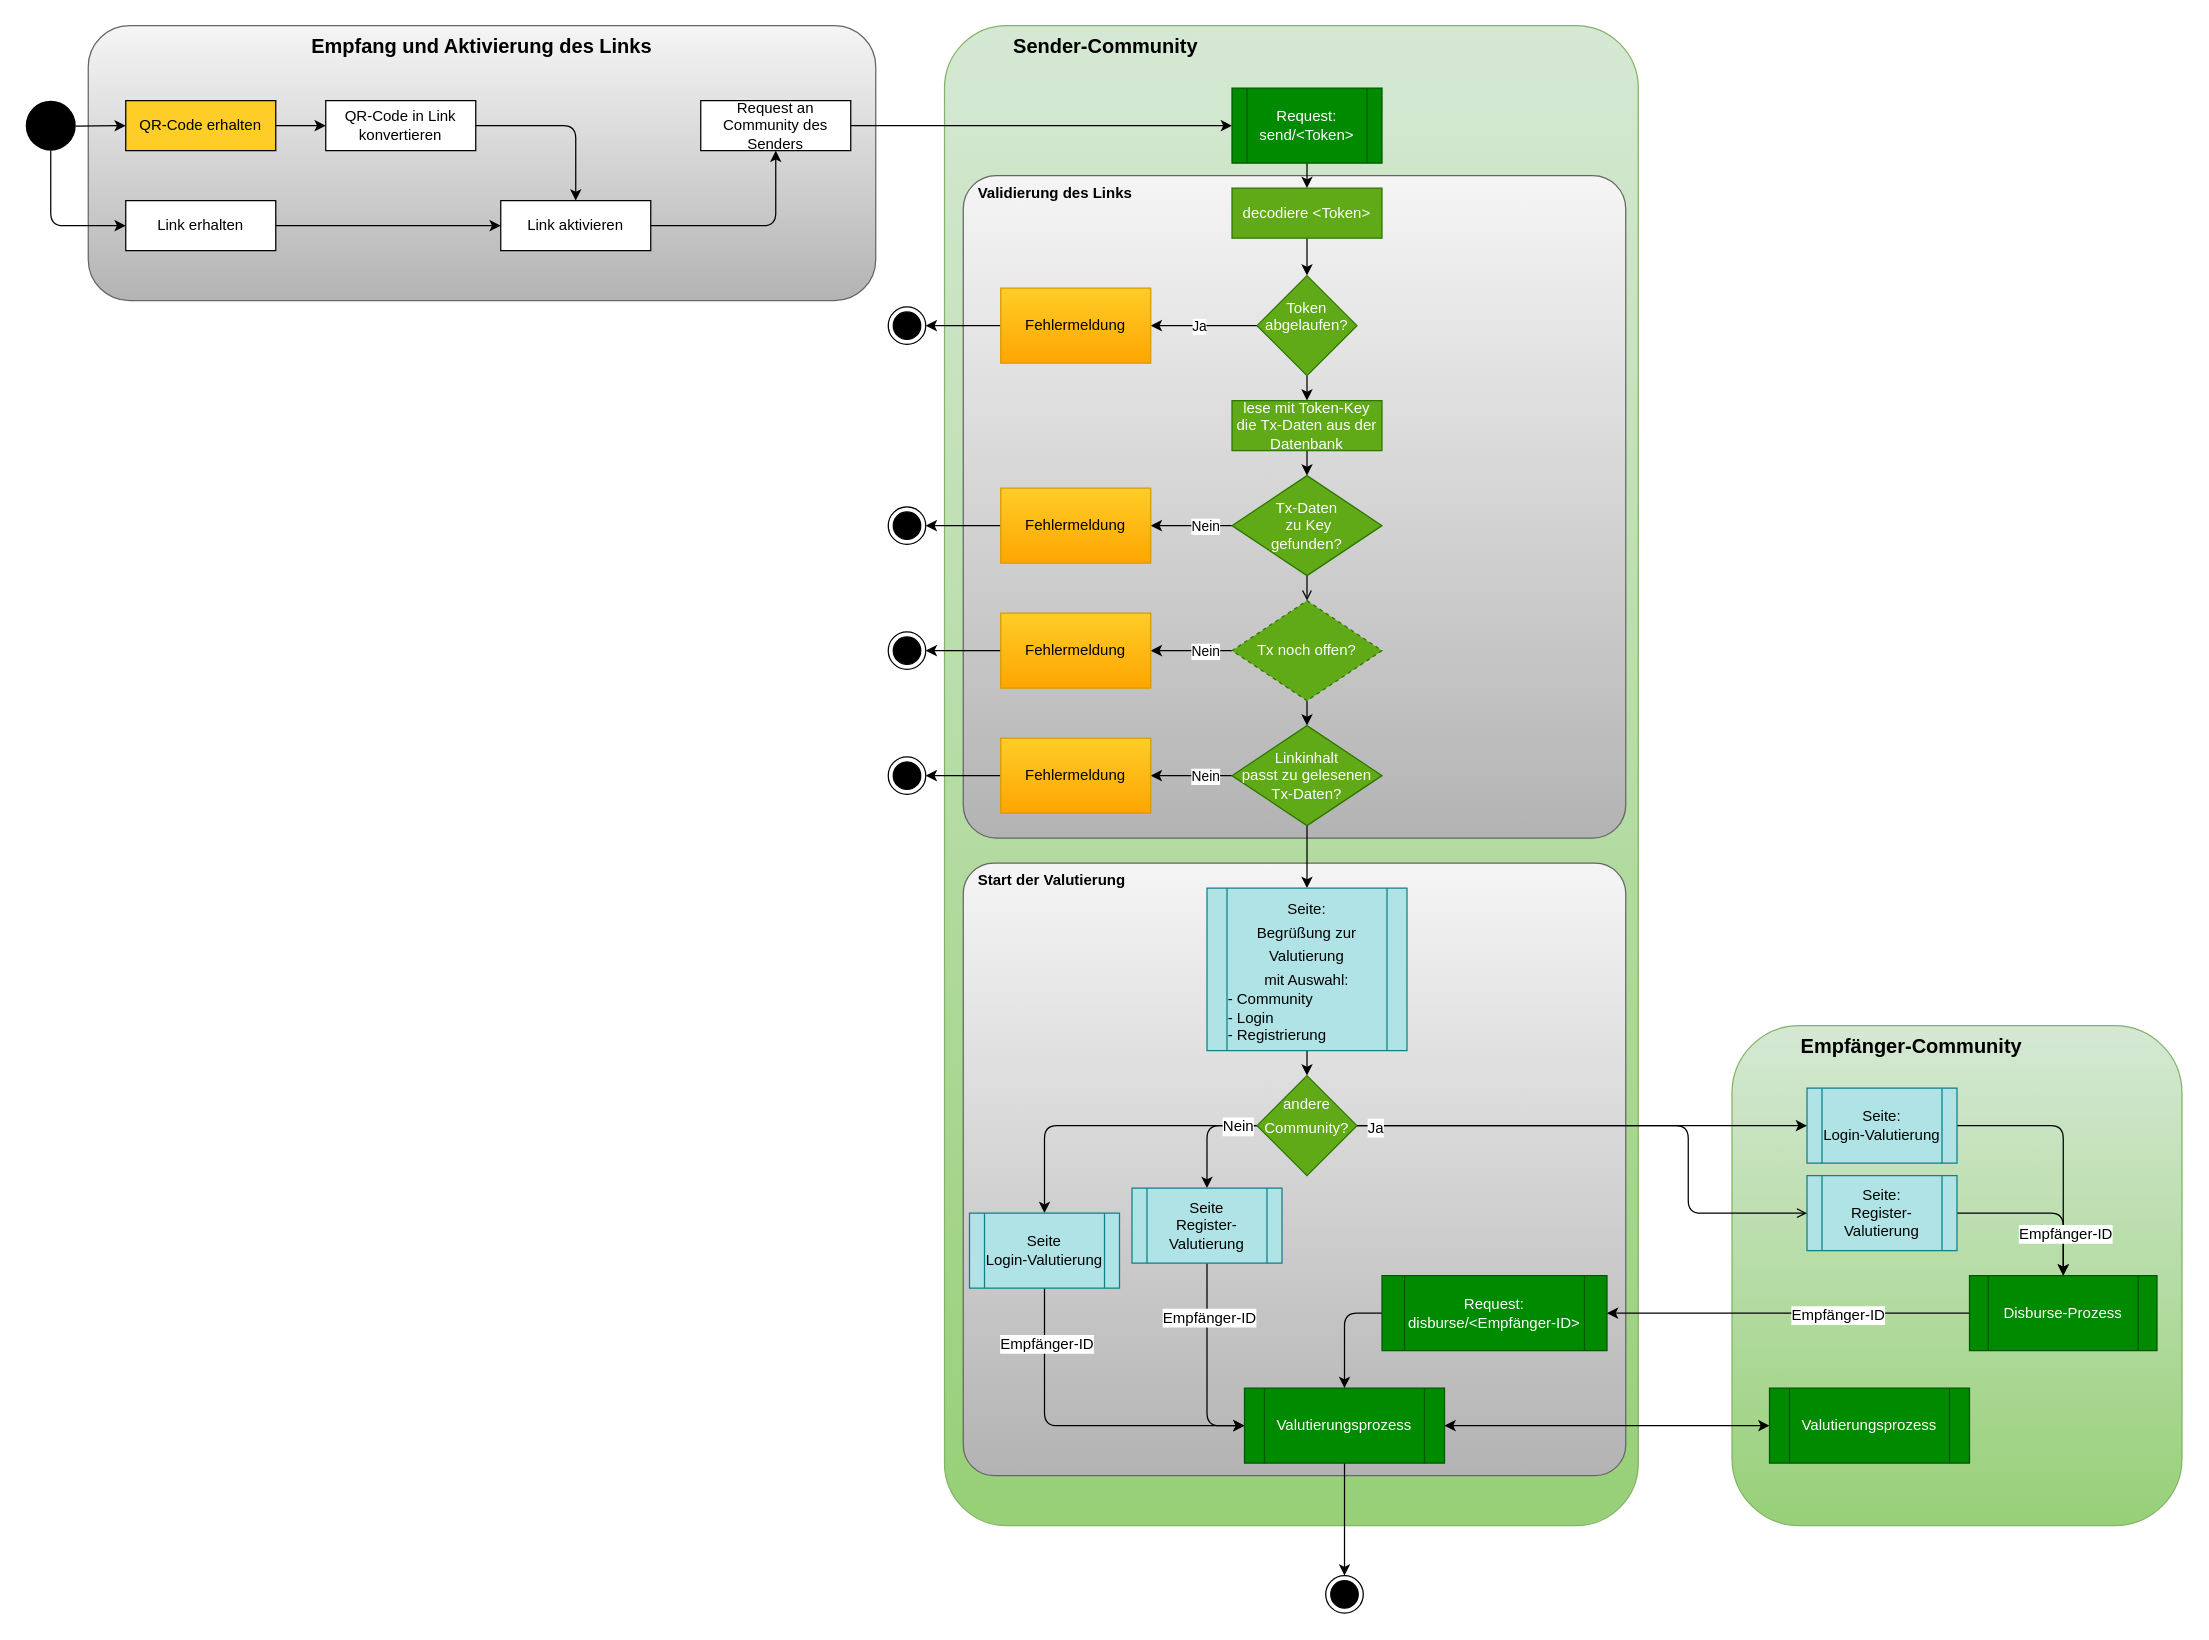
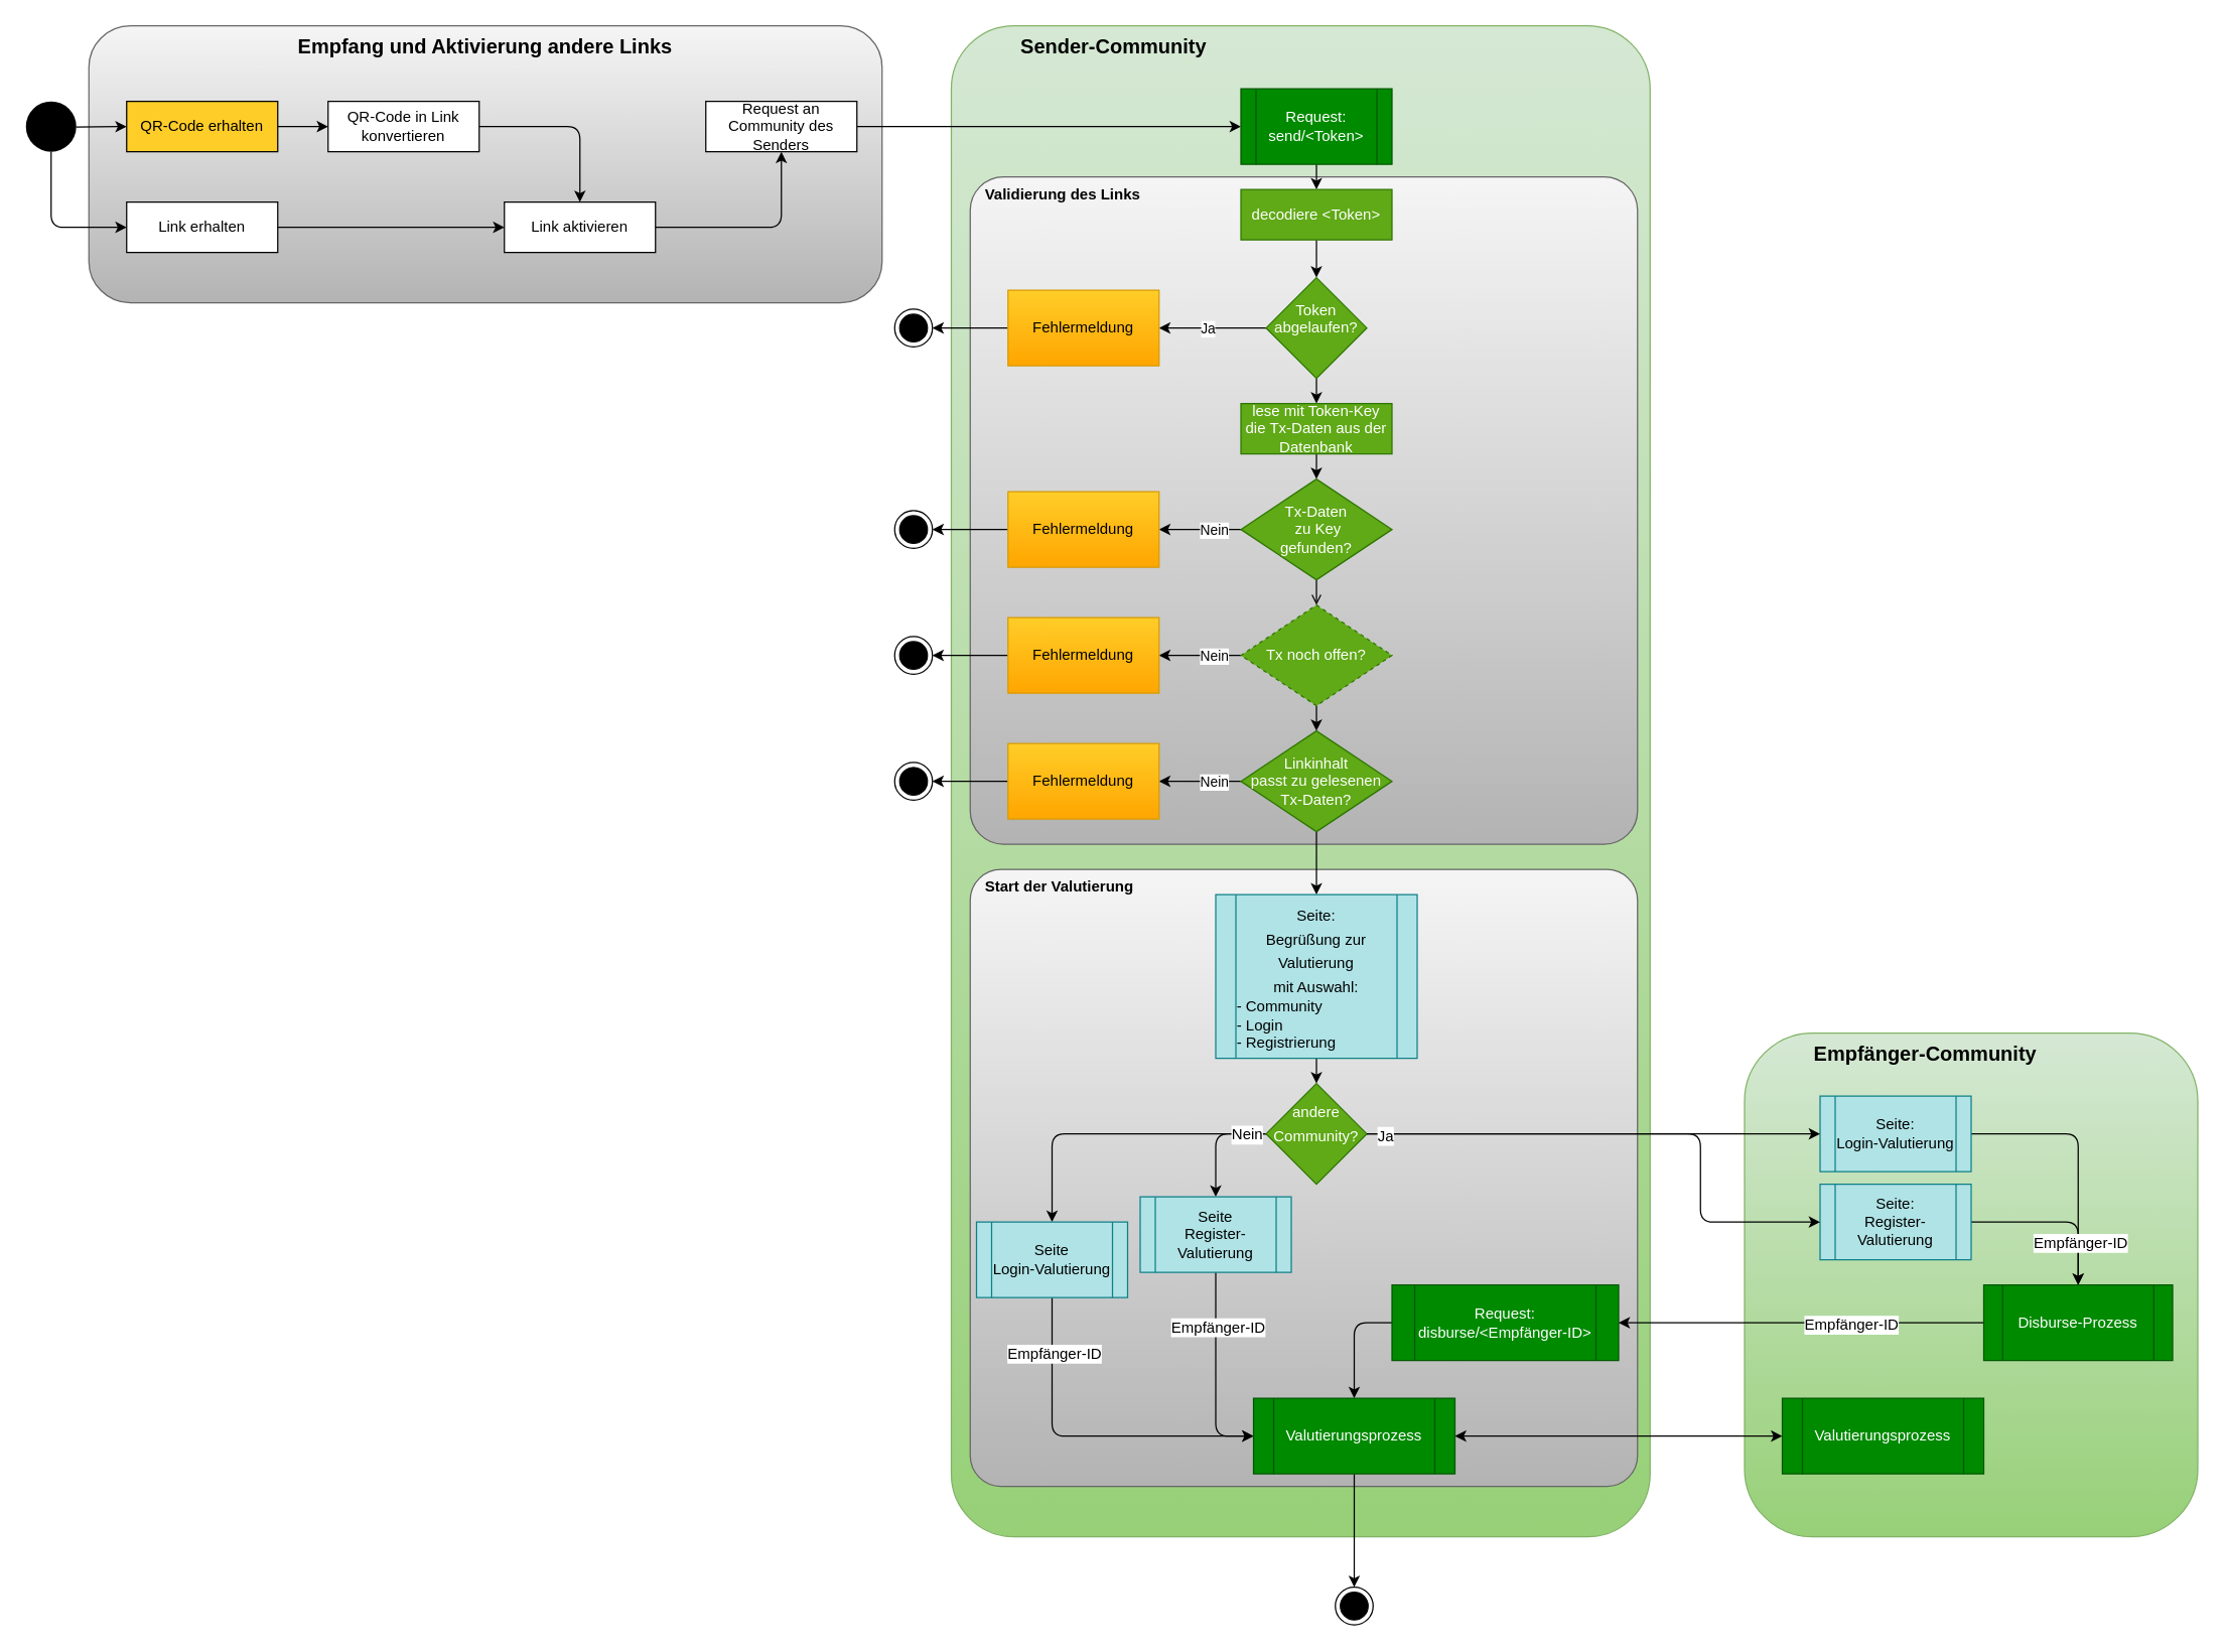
- <mxCell id="5" value="&lt;b&gt;&lt;font style=&quot;font-size: 16px&quot;&gt;Empfang und Aktivierung des Links&lt;/font&gt;&lt;/b&gt;" style="rounded=1;whiteSpace=wrap;html=1;fillColor=#f5f5f5;gradientColor=#b3b3b3;strokeColor=#666666;verticalAlign=top;" vertex="1" parent="1"><mxGeometry x="70" y="20" width="630" height="220" as="geometry" /></mxCell>
+ <mxCell id="5" value="&lt;b&gt;&lt;font style=&quot;font-size: 16px&quot;&gt;Empfang und Aktivierung andere Links&lt;/font&gt;&lt;/b&gt;" style="rounded=1;whiteSpace=wrap;html=1;fillColor=#f5f5f5;gradientColor=#b3b3b3;strokeColor=#666666;verticalAlign=top;" vertex="1" parent="1"><mxGeometry x="70" y="20" width="630" height="220" as="geometry" /></mxCell>
- <mxCell id="66" style="edgeStyle=none;html=1;entryX=0;entryY=0.5;entryDx=0;entryDy=0;fontSize=12;endArrow=open;" edge="1" parent="1" source="58" target="64"><mxGeometry relative="1" as="geometry"><Array as="points"><mxPoint x="1350" y="900" /><mxPoint x="1350" y="970" /></Array></mxGeometry></mxCell>
+ <mxCell id="66" style="edgeStyle=none;html=1;entryX=0;entryY=0.5;entryDx=0;entryDy=0;fontSize=12;" edge="1" parent="1" source="58" target="64"><mxGeometry relative="1" as="geometry"><Array as="points"><mxPoint x="1350" y="900" /><mxPoint x="1350" y="970" /></Array></mxGeometry></mxCell>
